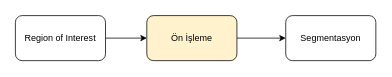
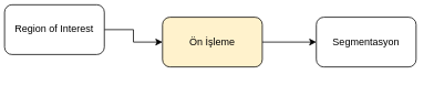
- <mxCell id="3" value="Region of Interest" style="rounded=1;whiteSpace=wrap;html=1;" parent="1" vertex="1"><mxGeometry x="20" y="20" width="120" height="60" as="geometry" /></mxCell>
+ <mxCell id="3" value="Region of Interest" style="rounded=1;whiteSpace=wrap;html=1;" parent="1" vertex="1"><mxGeometry x="5" y="5" width="120" height="60" as="geometry" /></mxCell>
